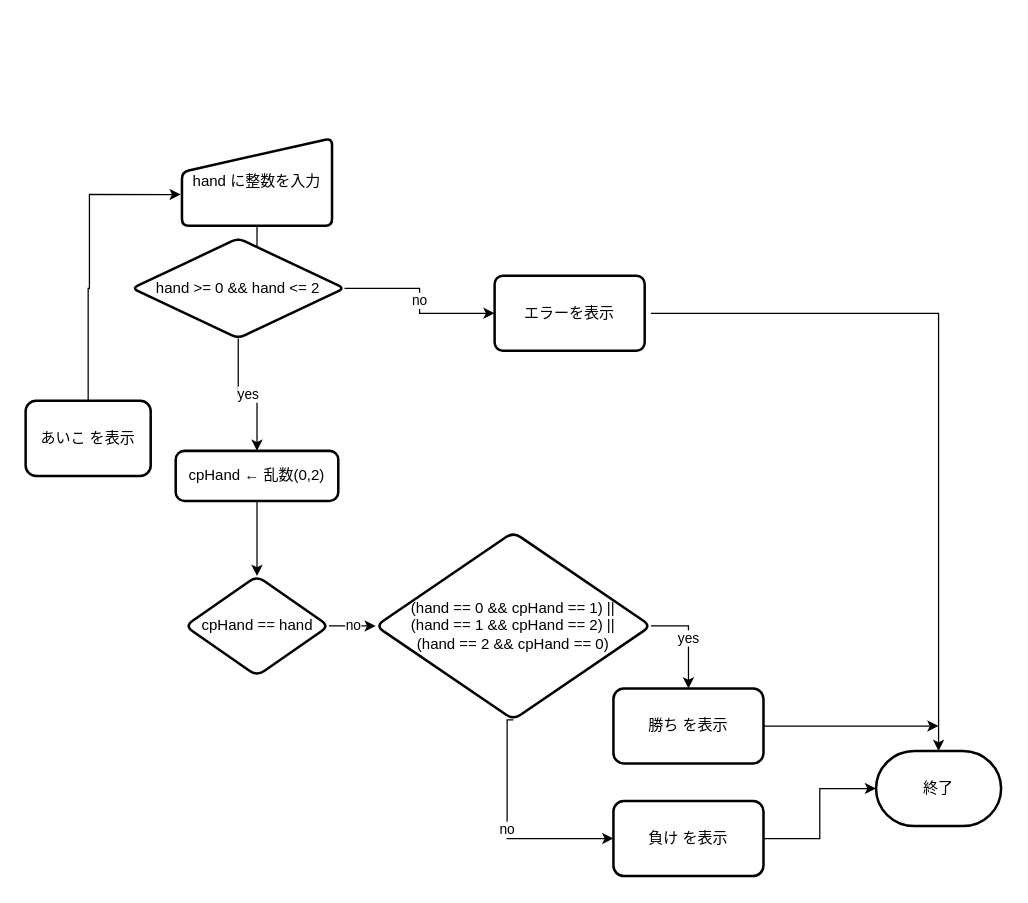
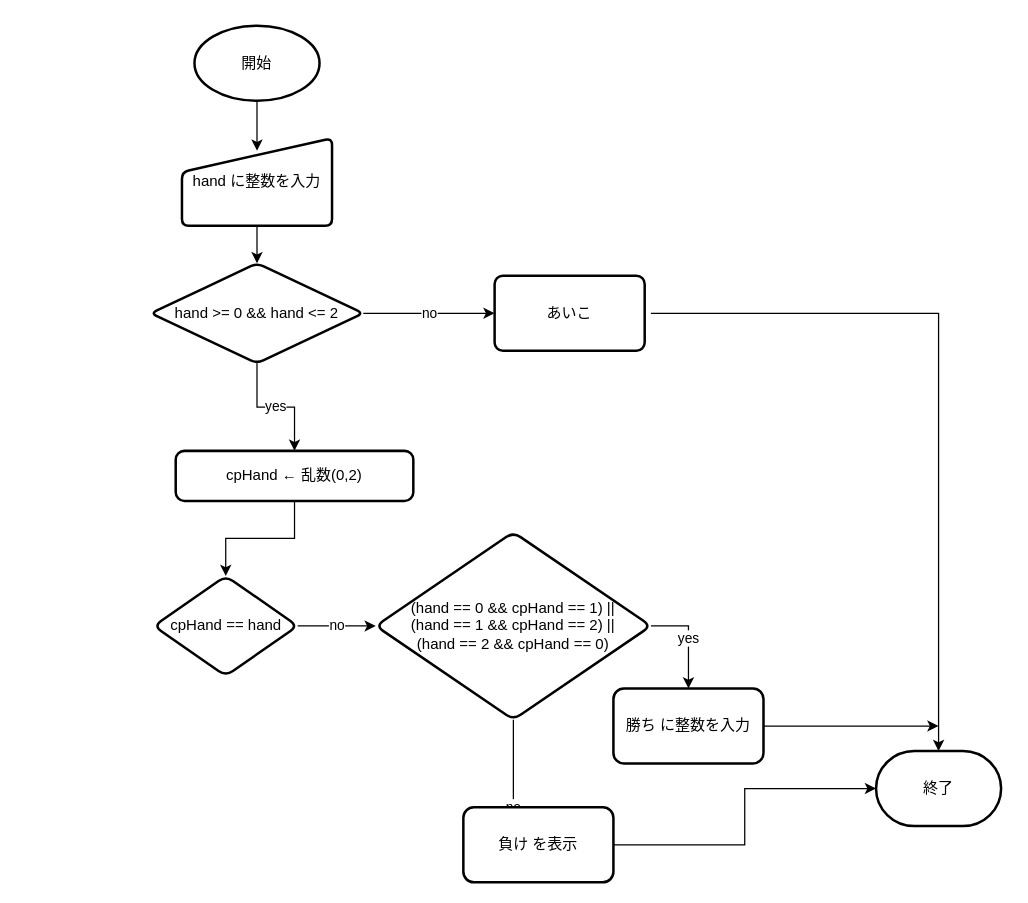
+ <mxCell id="3" value="開始" style="strokeWidth=2;html=1;shape=mxgraph.flowchart.start_1;whiteSpace=wrap;" vertex="1" parent="1"><mxGeometry x="155" y="20" width="100" height="60" as="geometry" /></mxCell>
+ <mxCell id="6" style="edgeStyle=orthogonalEdgeStyle;rounded=0;orthogonalLoop=1;jettySize=auto;html=1;entryX=0.5;entryY=0.143;entryDx=0;entryDy=0;entryPerimeter=0;" edge="1" parent="1" source="3" target="5"><mxGeometry relative="1" as="geometry" /></mxCell>
- <mxCell id="22" style="edgeStyle=orthogonalEdgeStyle;rounded=0;orthogonalLoop=1;jettySize=auto;html=1;entryX=-0.008;entryY=0.643;entryDx=0;entryDy=0;entryPerimeter=0;" edge="1" parent="1" source="23" target="5"><mxGeometry relative="1" as="geometry"><mxPoint x="70" y="150" as="targetPoint" /><Array as="points"><mxPoint x="70" y="230" /><mxPoint x="71" y="230" /><mxPoint x="71" y="155" /></Array></mxGeometry></mxCell>
- <mxCell id="10" value="hand &amp;gt;= 0 &amp;amp;&amp;amp; hand &amp;lt;= 2" style="rhombus;whiteSpace=wrap;html=1;strokeWidth=2;rounded=1;arcSize=11;" vertex="1" parent="1"><mxGeometry x="105" y="190" width="170" height="80" as="geometry" /></mxCell>
+ <mxCell id="10" value="hand &amp;gt;= 0 &amp;amp;&amp;amp; hand &amp;lt;= 2" style="rhombus;whiteSpace=wrap;html=1;strokeWidth=2;rounded=1;arcSize=11;" vertex="1" parent="1"><mxGeometry x="120" y="210" width="170" height="80" as="geometry" /></mxCell>
- <mxCell id="24" value="エラーを表示" style="whiteSpace=wrap;html=1;strokeWidth=2;rounded=1;arcSize=11;" vertex="1" parent="1"><mxGeometry x="395" y="220" width="120" height="60" as="geometry" /></mxCell>
+ <mxCell id="24" value="あいこ" style="whiteSpace=wrap;html=1;strokeWidth=2;rounded=1;arcSize=11;" vertex="1" parent="1"><mxGeometry x="395" y="220" width="120" height="60" as="geometry" /></mxCell>
- <mxCell id="23" value="あいこ を表示" style="whiteSpace=wrap;html=1;rounded=1;arcSize=14;strokeWidth=2;" vertex="1" parent="1"><mxGeometry x="20" y="320" width="100" height="60" as="geometry" /></mxCell>
- <mxCell id="12" value="cpHand ← 乱数(0,2)" style="rounded=1;whiteSpace=wrap;html=1;absoluteArcSize=1;arcSize=14;strokeWidth=2;" vertex="1" parent="1"><mxGeometry x="140" y="360" width="130" height="40" as="geometry" /></mxCell>
+ <mxCell id="12" value="cpHand ← 乱数(0,2)" style="rounded=1;whiteSpace=wrap;html=1;absoluteArcSize=1;arcSize=14;strokeWidth=2;" vertex="1" parent="1"><mxGeometry x="140" y="360" width="190" height="40" as="geometry" /></mxCell>
- <mxCell id="14" value="cpHand == hand" style="rhombus;whiteSpace=wrap;html=1;rounded=1;arcSize=14;strokeWidth=2;" vertex="1" parent="1"><mxGeometry x="147.5" y="460" width="115" height="80" as="geometry" /></mxCell>
+ <mxCell id="14" value="cpHand == hand" style="rhombus;whiteSpace=wrap;html=1;rounded=1;arcSize=14;strokeWidth=2;" vertex="1" parent="1"><mxGeometry x="122.5" y="460" width="115" height="80" as="geometry" /></mxCell>
- <mxCell id="19" value="勝ち を表示" style="whiteSpace=wrap;html=1;rounded=1;arcSize=14;strokeWidth=2;" vertex="1" parent="1"><mxGeometry x="490" y="550" width="120" height="60" as="geometry" /></mxCell>
+ <mxCell id="19" value="勝ち に整数を入力" style="whiteSpace=wrap;html=1;rounded=1;arcSize=14;strokeWidth=2;" vertex="1" parent="1"><mxGeometry x="490" y="550" width="120" height="60" as="geometry" /></mxCell>
- <mxCell id="20" value="負け を表示" style="rounded=1;whiteSpace=wrap;html=1;arcSize=14;strokeWidth=2;" vertex="1" parent="1"><mxGeometry x="490" y="640" width="120" height="60" as="geometry" /></mxCell>
+ <mxCell id="20" value="負け を表示" style="rounded=1;whiteSpace=wrap;html=1;arcSize=14;strokeWidth=2;" vertex="1" parent="1"><mxGeometry x="370" y="645" width="120" height="60" as="geometry" /></mxCell>
